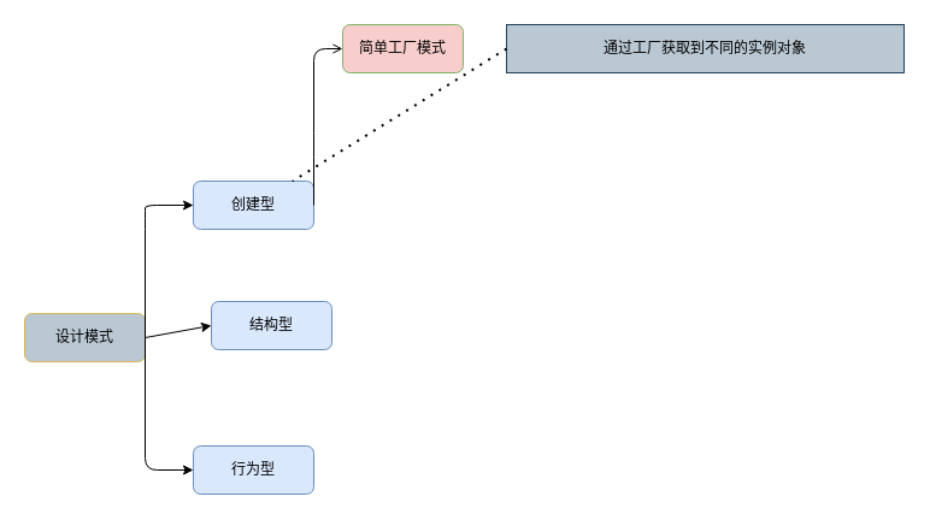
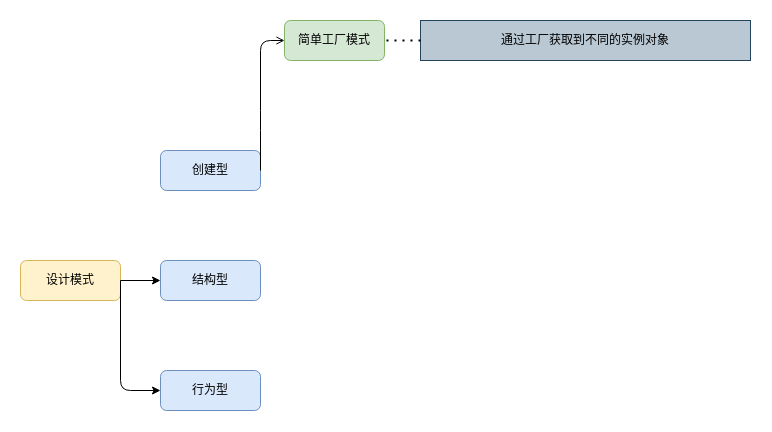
- <mxCell id="9" value="简单工厂模式" style="rounded=1;whiteSpace=wrap;html=1;fillColor=#f8cecc;strokeColor=#82b366;" parent="1" vertex="1"><mxGeometry x="284" y="20" width="100" height="40" as="geometry" /></mxCell>
+ <mxCell id="9" value="简单工厂模式" style="rounded=1;whiteSpace=wrap;html=1;fillColor=#d5e8d4;strokeColor=#82b366;" parent="1" vertex="1"><mxGeometry x="284" y="20" width="100" height="40" as="geometry" /></mxCell>
- <mxCell id="12" value="" style="endArrow=none;dashed=1;html=1;dashPattern=1 3;strokeWidth=2;rounded=0;exitX=0;exitY=0.5;exitDx=0;exitDy=0;" edge="1" parent="1" source="11" target="3"><mxGeometry width="50" height="50" relative="1" as="geometry"><mxPoint x="340" y="480" as="sourcePoint" /><mxPoint x="390" y="430" as="targetPoint" /></mxGeometry></mxCell>
+ <mxCell id="12" value="" style="endArrow=none;dashed=1;html=1;dashPattern=1 3;strokeWidth=2;rounded=0;entryX=1;entryY=0.5;entryDx=0;entryDy=0;exitX=0;exitY=0.5;exitDx=0;exitDy=0;" edge="1" parent="1" source="11" target="9"><mxGeometry width="50" height="50" relative="1" as="geometry"><mxPoint x="340" y="480" as="sourcePoint" /><mxPoint x="390" y="430" as="targetPoint" /></mxGeometry></mxCell>
- <mxCell id="7" value="" style="endArrow=classic;html=1;rounded=1;exitX=1;exitY=0.5;exitDx=0;exitDy=0;" parent="1" source="2" target="3" edge="1"><mxGeometry width="50" height="50" relative="1" as="geometry"><mxPoint x="310" y="290" as="sourcePoint" /><mxPoint x="120" y="170" as="targetPoint" /><Array as="points"><mxPoint x="120" y="180" /><mxPoint x="120" y="170" /></Array></mxGeometry></mxCell>
- <mxCell id="4" value="结构型" style="rounded=1;whiteSpace=wrap;html=1;fillColor=#dae8fc;strokeColor=#6c8ebf;" parent="1" vertex="1"><mxGeometry x="175" y="250" width="100" height="40" as="geometry" /></mxCell>
+ <mxCell id="4" value="结构型" style="rounded=1;whiteSpace=wrap;html=1;fillColor=#dae8fc;strokeColor=#6c8ebf;" parent="1" vertex="1"><mxGeometry x="160" y="260" width="100" height="40" as="geometry" /></mxCell>
- <mxCell id="2" value="设计模式" style="rounded=1;whiteSpace=wrap;html=1;fillColor=#bac8d3;strokeColor=#d6b656;" parent="1" vertex="1"><mxGeometry x="20" y="260" width="100" height="40" as="geometry" /></mxCell>
+ <mxCell id="2" value="设计模式" style="rounded=1;whiteSpace=wrap;html=1;fillColor=#fff2cc;strokeColor=#d6b656;" parent="1" vertex="1"><mxGeometry x="20" y="260" width="100" height="40" as="geometry" /></mxCell>
